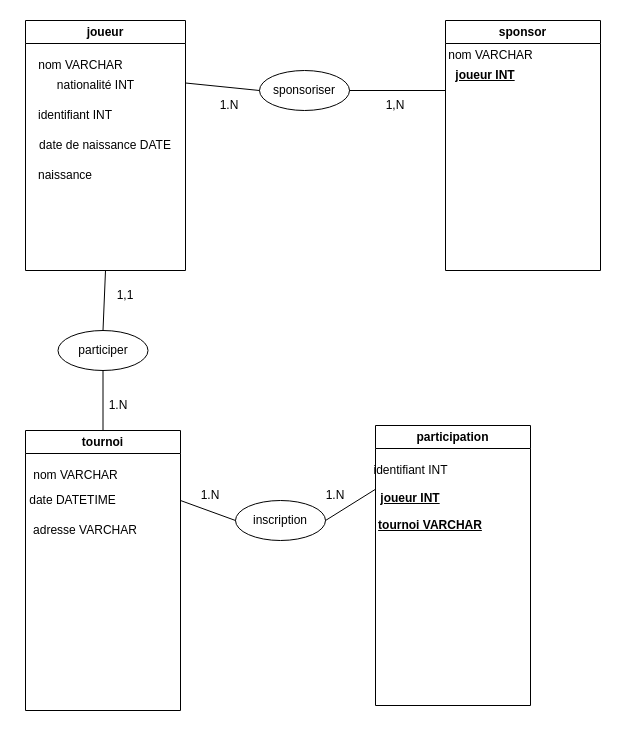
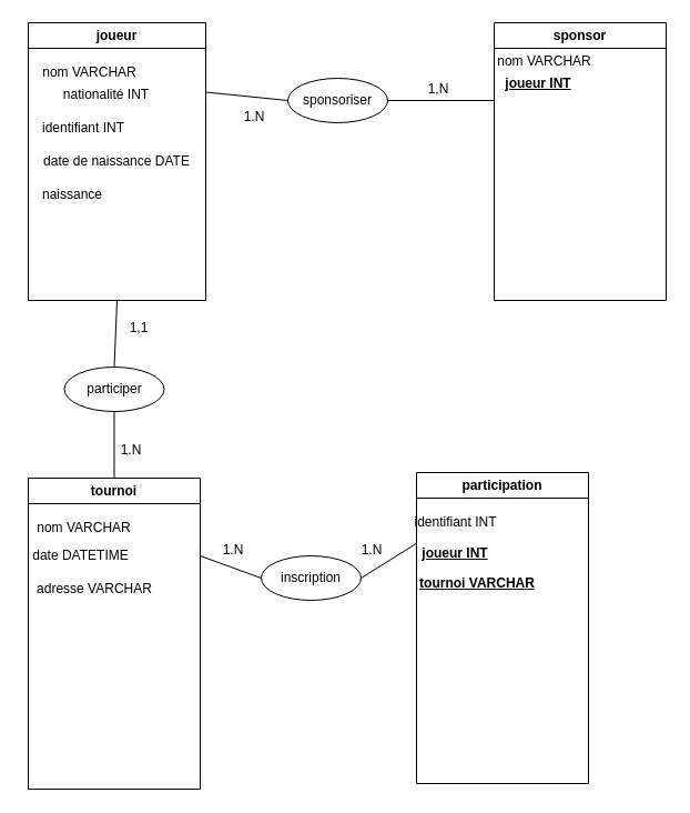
- <mxCell id="31" value="1,N" style="text;html=1;align=center;verticalAlign=middle;whiteSpace=wrap;rounded=0;" vertex="1" parent="1"><mxGeometry x="365" y="90" width="60" height="30" as="geometry" /></mxCell>
+ <mxCell id="31" value="1,N" style="text;html=1;align=center;verticalAlign=middle;whiteSpace=wrap;rounded=0;" vertex="1" parent="1"><mxGeometry x="365" y="65" width="60" height="30" as="geometry" /></mxCell>
